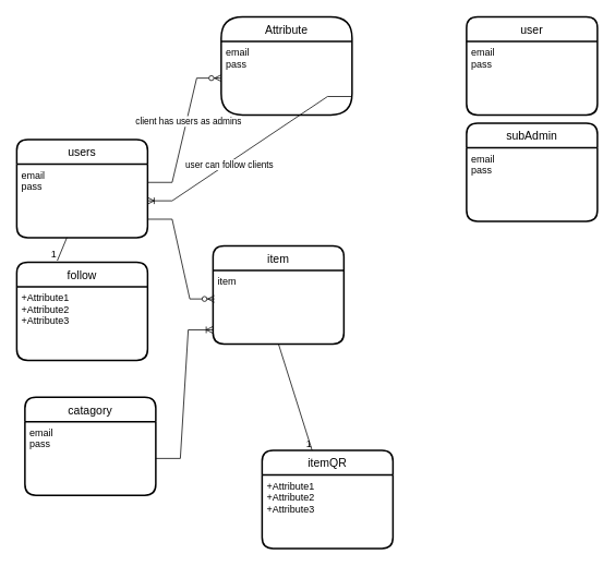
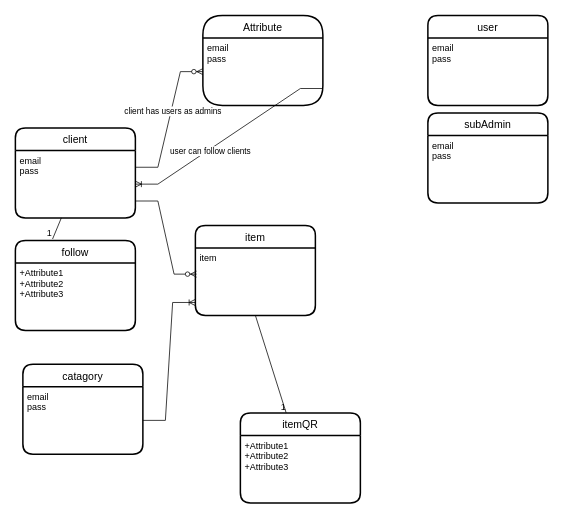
- <mxCell id="6" value="users" style="swimlane;childLayout=stackLayout;horizontal=1;startSize=30;horizontalStack=0;rounded=1;fontSize=14;fontStyle=0;strokeWidth=2;resizeParent=0;resizeLast=1;shadow=0;dashed=0;align=center;" vertex="1" parent="1"><mxGeometry x="20" y="170" width="160" height="120" as="geometry" /></mxCell>
+ <mxCell id="6" value="client" style="swimlane;childLayout=stackLayout;horizontal=1;startSize=30;horizontalStack=0;rounded=1;fontSize=14;fontStyle=0;strokeWidth=2;resizeParent=0;resizeLast=1;shadow=0;dashed=0;align=center;" vertex="1" parent="1"><mxGeometry x="20" y="170" width="160" height="120" as="geometry" /></mxCell>
